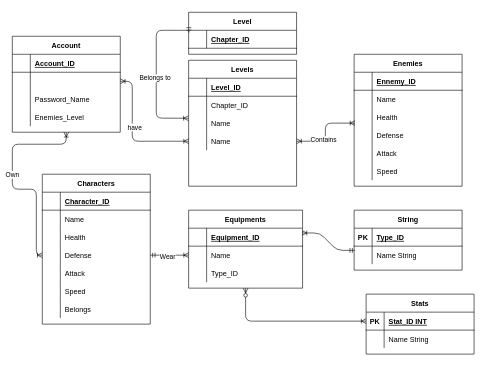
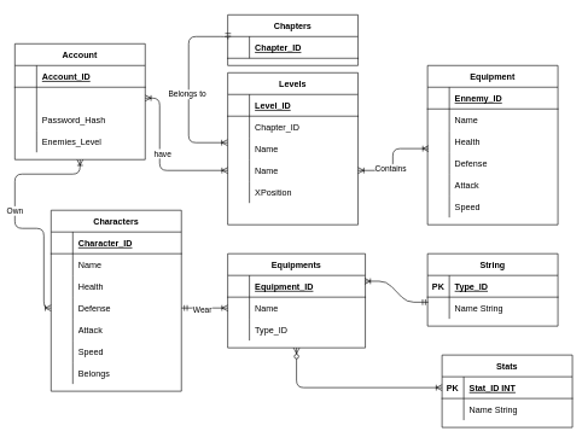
- <mxCell id="32" value="Level" style="shape=table;startSize=30;container=1;collapsible=1;childLayout=tableLayout;fixedRows=1;rowLines=0;fontStyle=1;align=center;resizeLast=1;" parent="1" vertex="1"><mxGeometry x="314" y="20" width="180" height="70" as="geometry" /></mxCell>
+ <mxCell id="32" value="Chapters" style="shape=table;startSize=30;container=1;collapsible=1;childLayout=tableLayout;fixedRows=1;rowLines=0;fontStyle=1;align=center;resizeLast=1;" parent="1" vertex="1"><mxGeometry x="314" y="20" width="180" height="70" as="geometry" /></mxCell>
- <mxCell id="36" value="Enemies" style="shape=table;startSize=30;container=1;collapsible=1;childLayout=tableLayout;fixedRows=1;rowLines=0;fontStyle=1;align=center;resizeLast=1;" parent="1" vertex="1"><mxGeometry x="590" y="90" width="180" height="220" as="geometry" /></mxCell>
+ <mxCell id="36" value="Equipment" style="shape=table;startSize=30;container=1;collapsible=1;childLayout=tableLayout;fixedRows=1;rowLines=0;fontStyle=1;align=center;resizeLast=1;" parent="1" vertex="1"><mxGeometry x="590" y="90" width="180" height="220" as="geometry" /></mxCell>
- <mxCell id="10" value="Password_Name" style="shape=partialRectangle;connectable=0;fillColor=none;top=0;left=0;bottom=0;right=0;align=left;spacingLeft=6;overflow=hidden;" parent="8" vertex="1"><mxGeometry x="30" width="150" height="30" as="geometry" /></mxCell>
+ <mxCell id="10" value="Password_Hash" style="shape=partialRectangle;connectable=0;fillColor=none;top=0;left=0;bottom=0;right=0;align=left;spacingLeft=6;overflow=hidden;" parent="8" vertex="1"><mxGeometry x="30" width="150" height="30" as="geometry" /></mxCell>
+ <mxCell id="29" value="XPosition" style="shape=partialRectangle;connectable=0;fillColor=none;top=0;left=0;bottom=0;right=0;align=left;spacingLeft=6;overflow=hidden;" parent="27" vertex="1"><mxGeometry x="30" width="150" height="30" as="geometry" /></mxCell>
